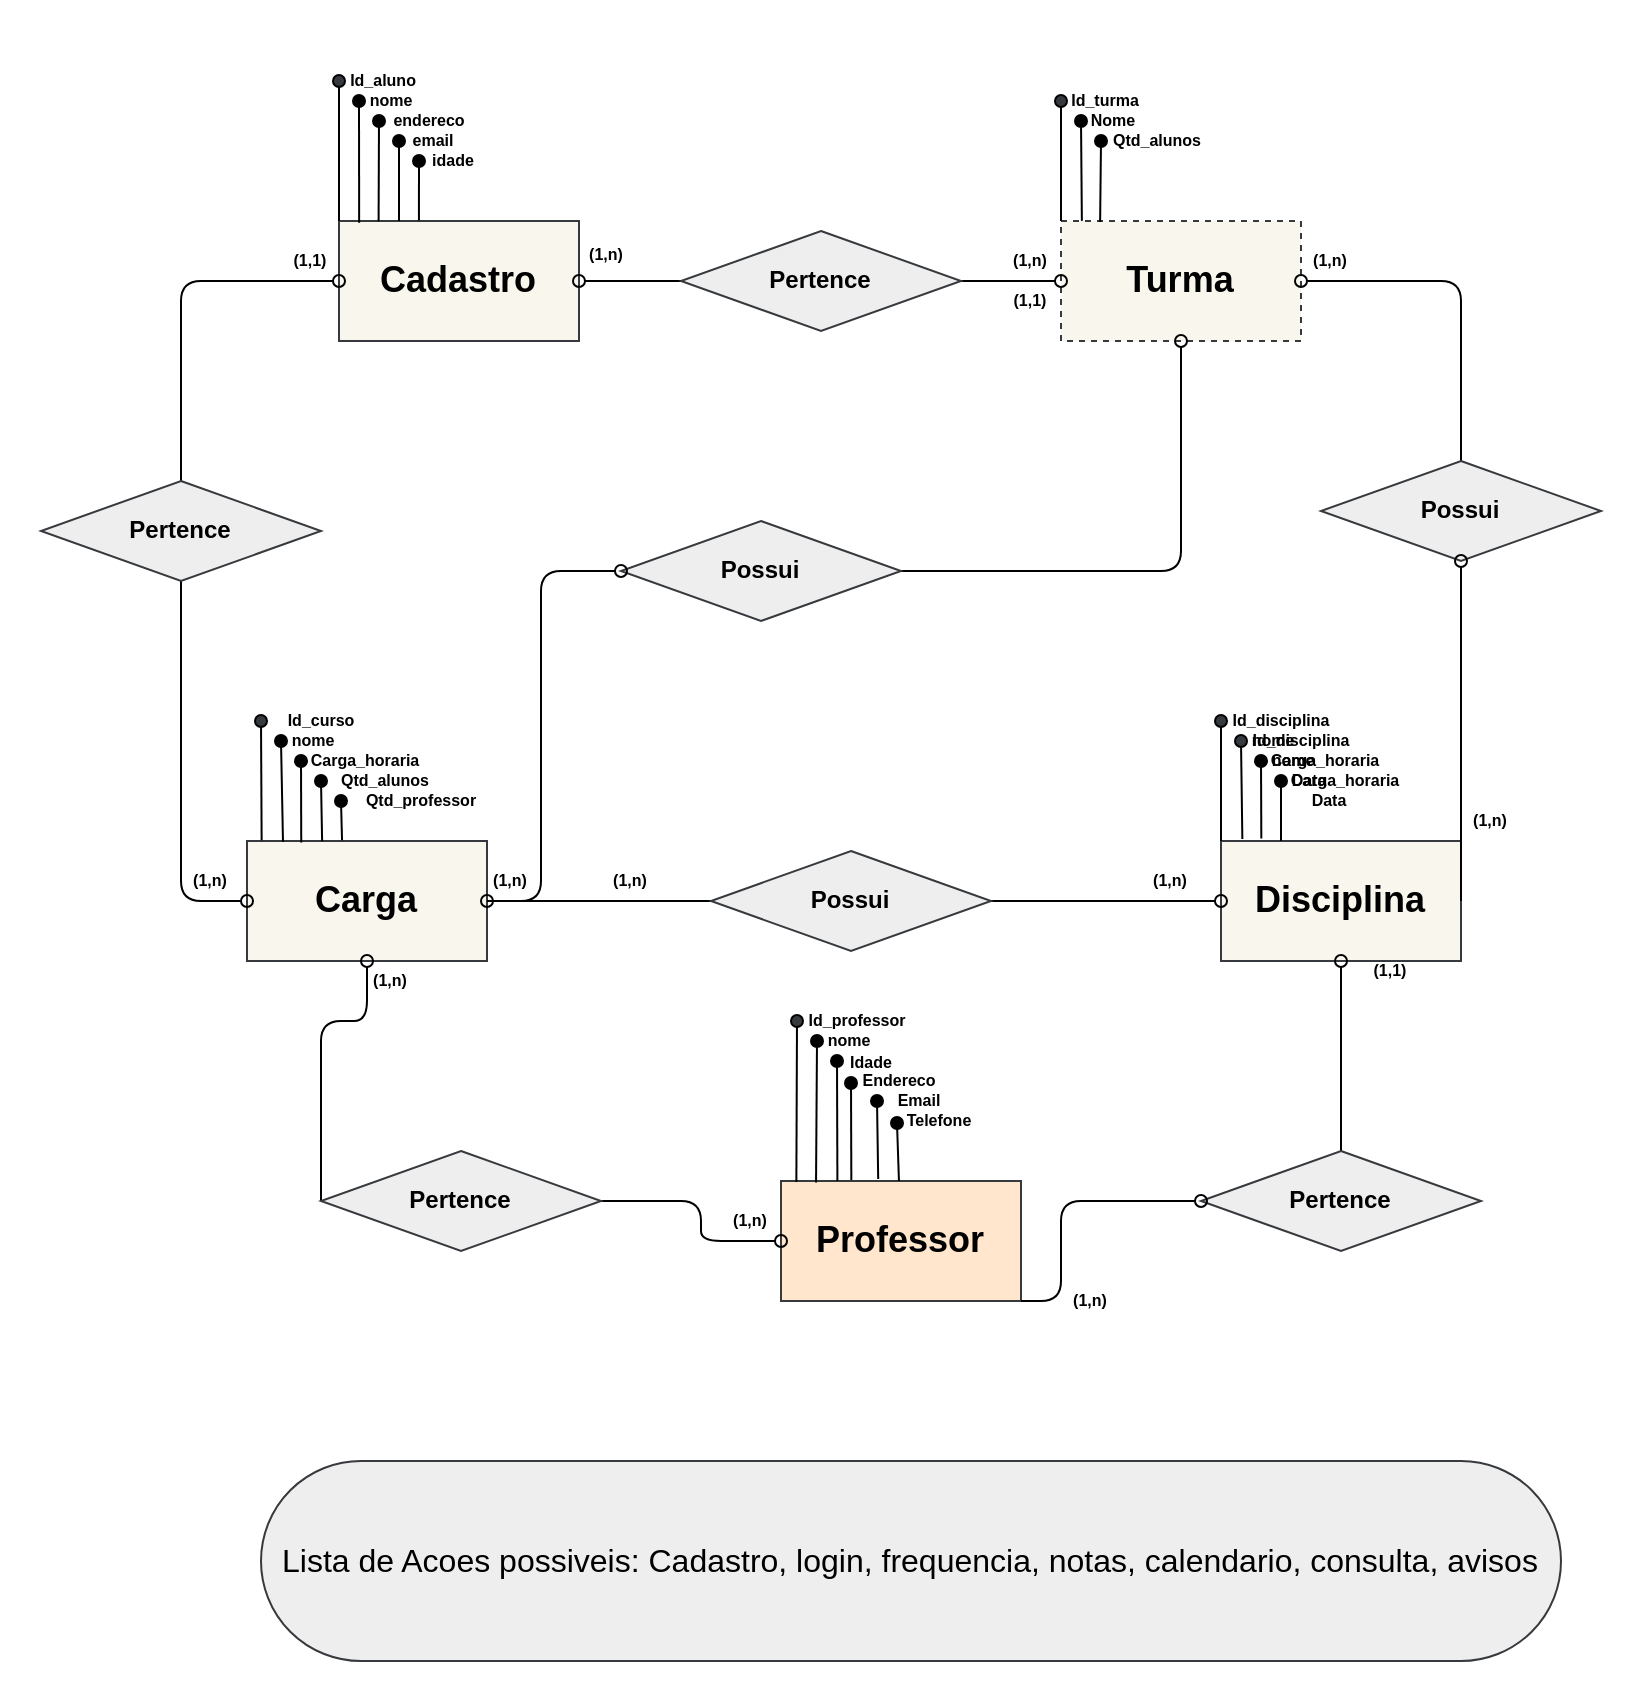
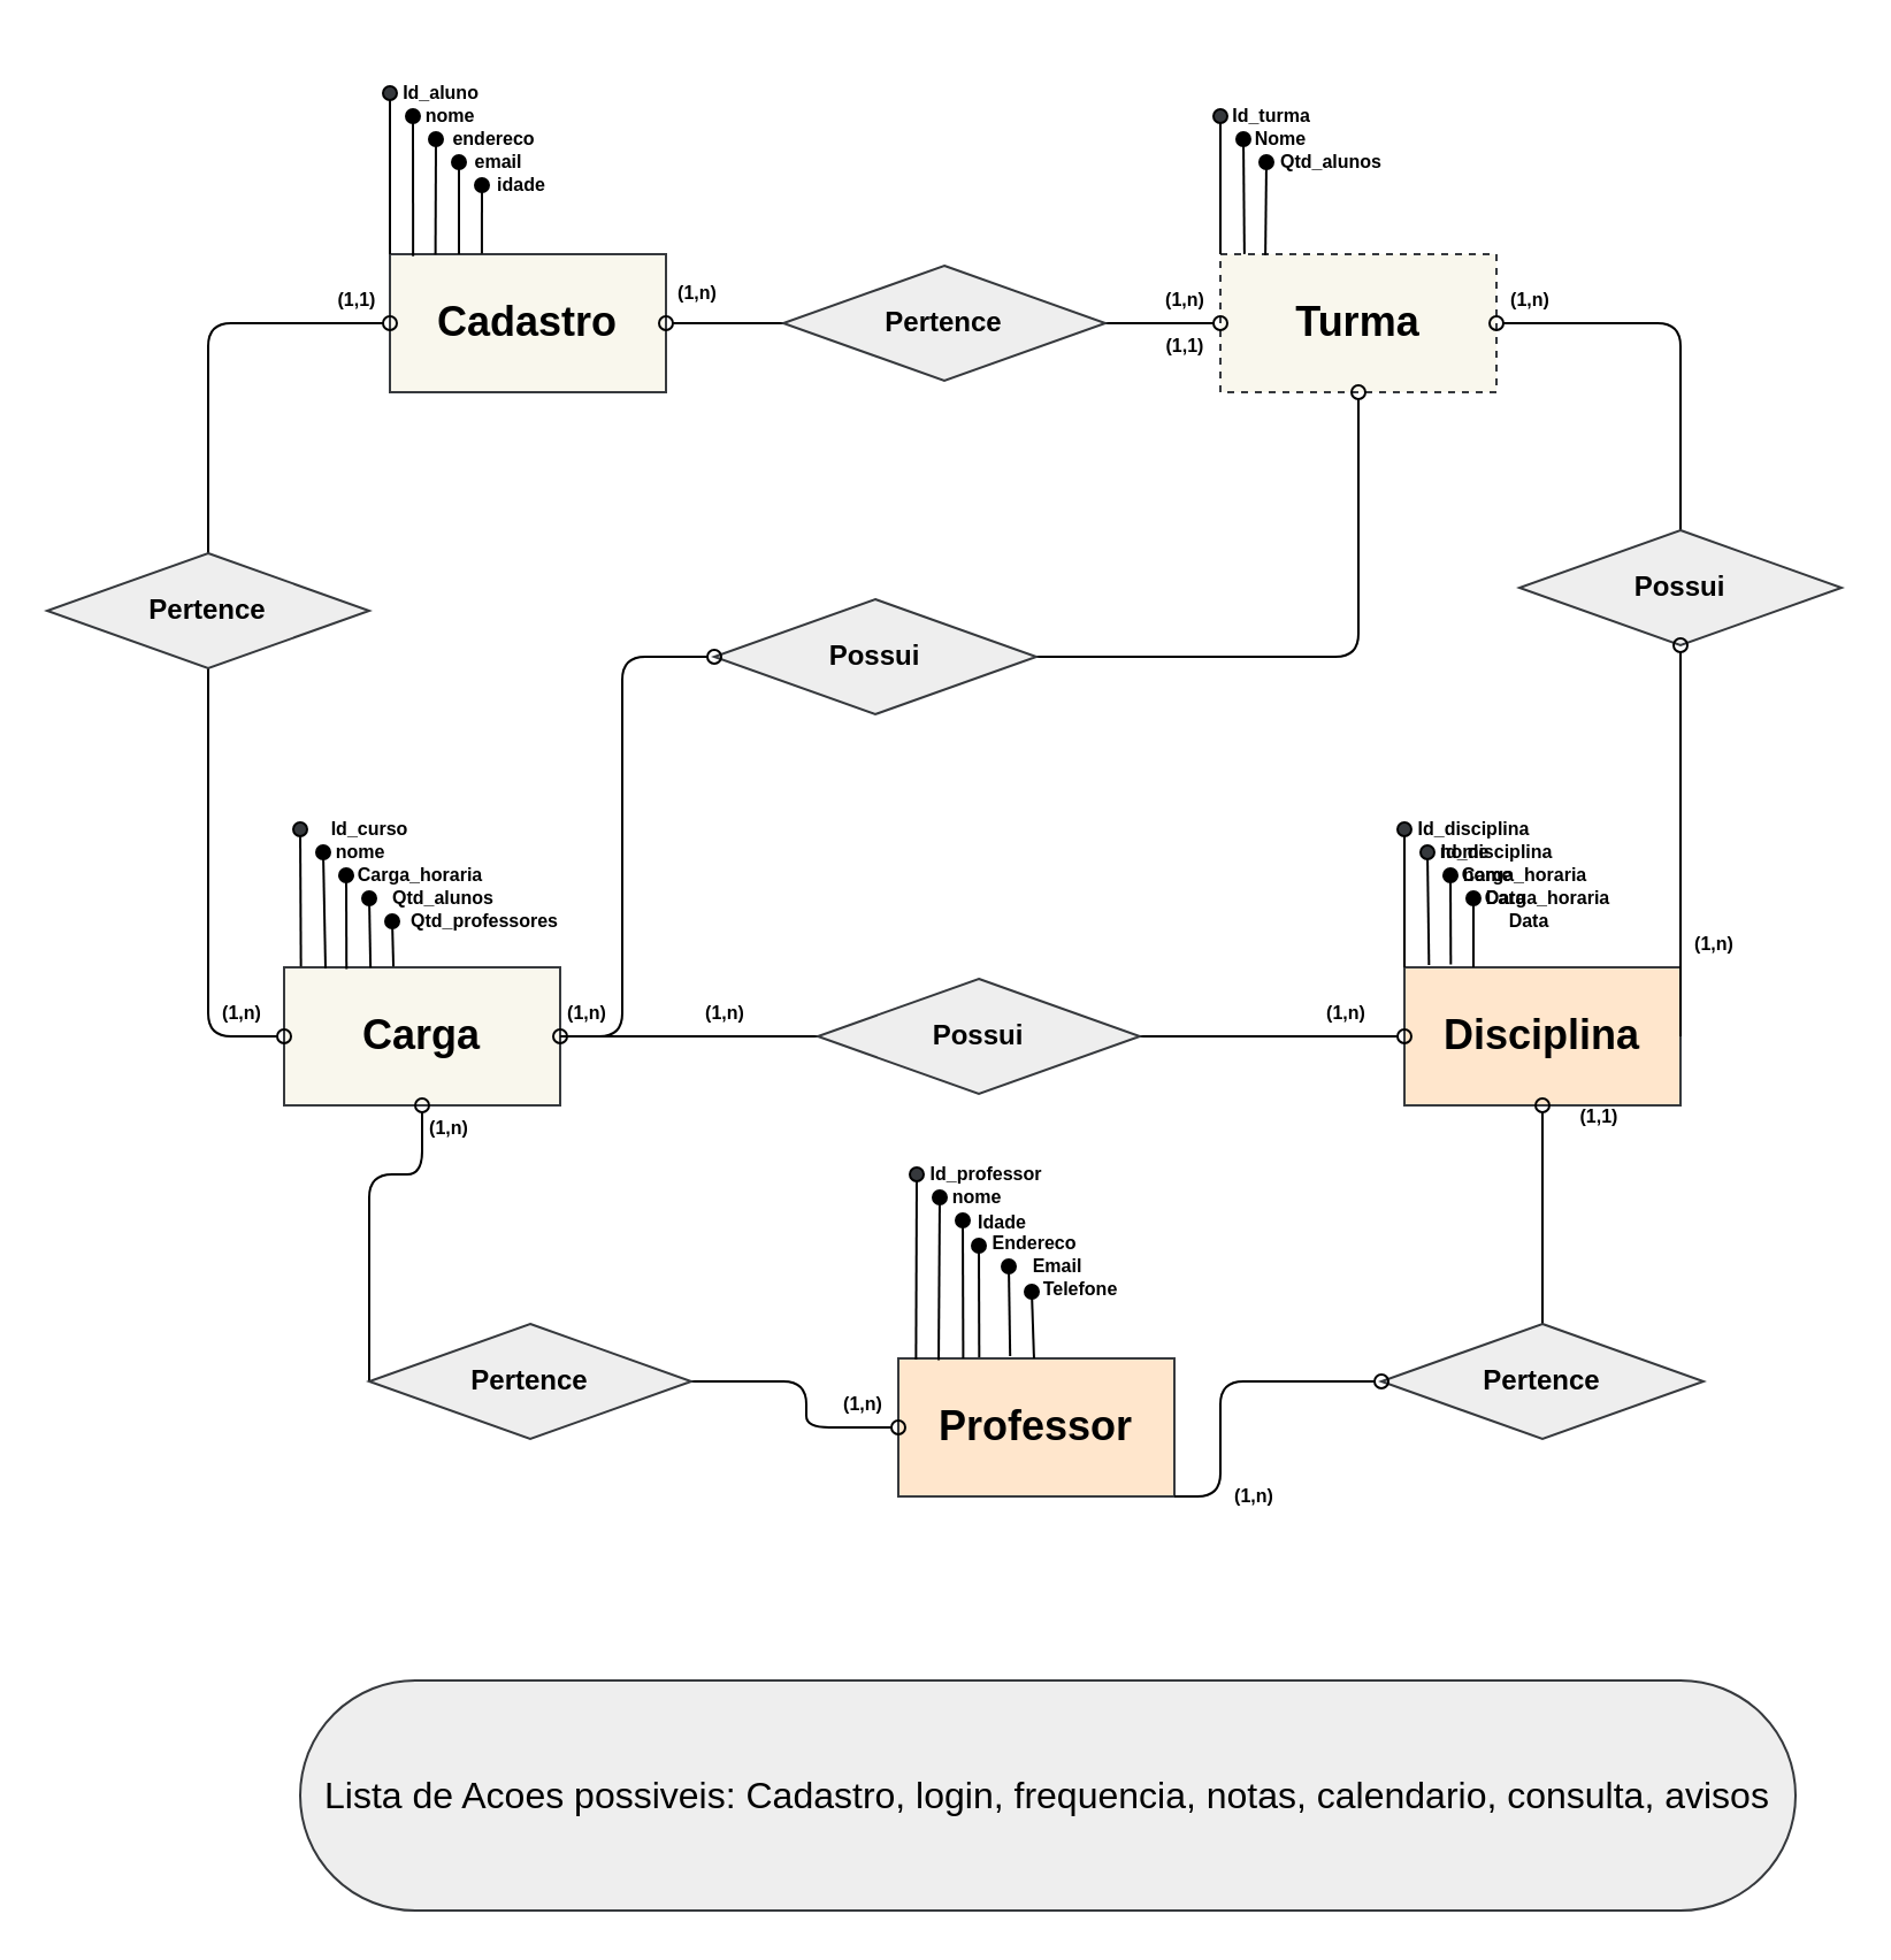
- <mxCell id="72" value="Qtd_professor" style="text;strokeColor=none;fillColor=none;html=1;fontSize=8;fontStyle=1;verticalAlign=middle;align=center;fontColor=#000000;" vertex="1" parent="62"><mxGeometry x="80" y="50" width="40" height="20" as="geometry" /></mxCell>
+ <mxCell id="72" value="Qtd_professores" style="text;strokeColor=none;fillColor=none;html=1;fontSize=8;fontStyle=1;verticalAlign=middle;align=center;fontColor=#000000;" vertex="1" parent="62"><mxGeometry x="80" y="50" width="40" height="20" as="geometry" /></mxCell>
- <mxCell id="38" value="&lt;h2&gt;&lt;font color=&quot;#000000&quot;&gt;Disciplina&lt;/font&gt;&lt;/h2&gt;" style="rounded=0;whiteSpace=wrap;html=1;fillColor=#f9f7ed;strokeColor=#36393d;" parent="37" vertex="1"><mxGeometry x="20" y="80" width="120" height="60" as="geometry" /></mxCell>
+ <mxCell id="38" value="&lt;h2&gt;&lt;font color=&quot;#000000&quot;&gt;Disciplina&lt;/font&gt;&lt;/h2&gt;" style="rounded=0;whiteSpace=wrap;html=1;fillColor=#ffe6cc;strokeColor=#36393d;" parent="37" vertex="1"><mxGeometry x="20" y="80" width="120" height="60" as="geometry" /></mxCell>
